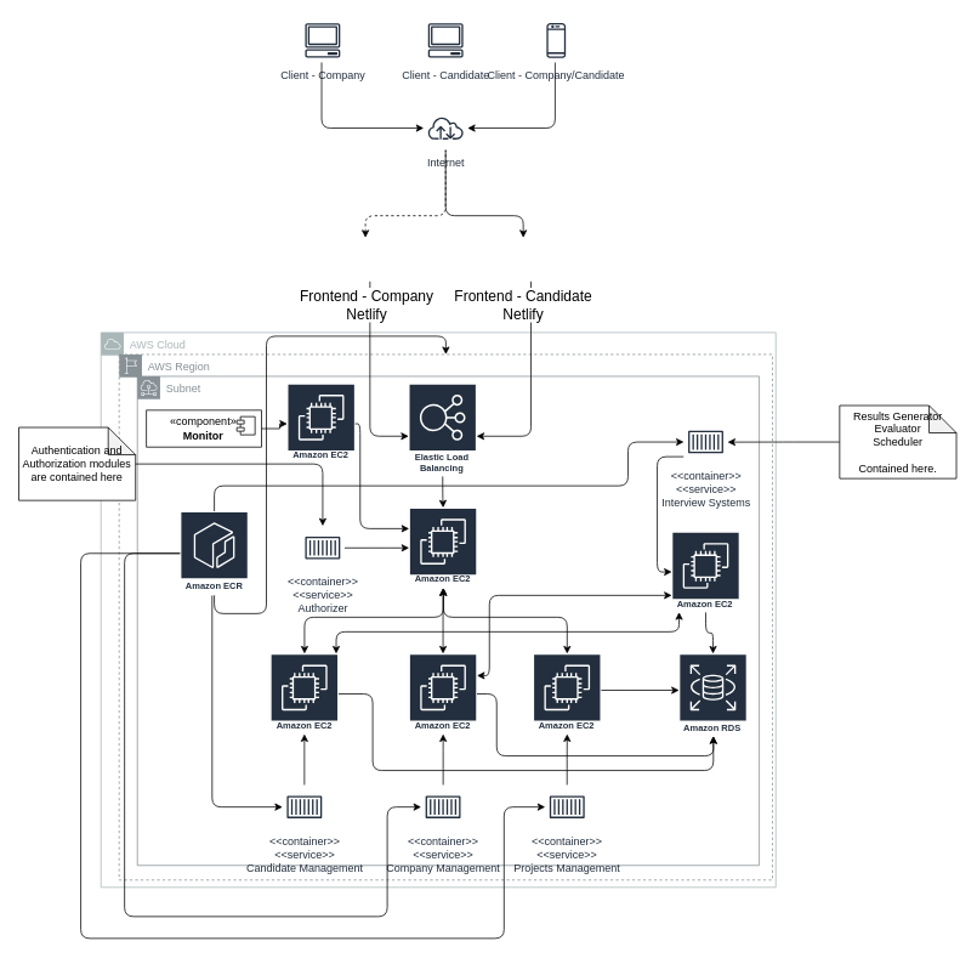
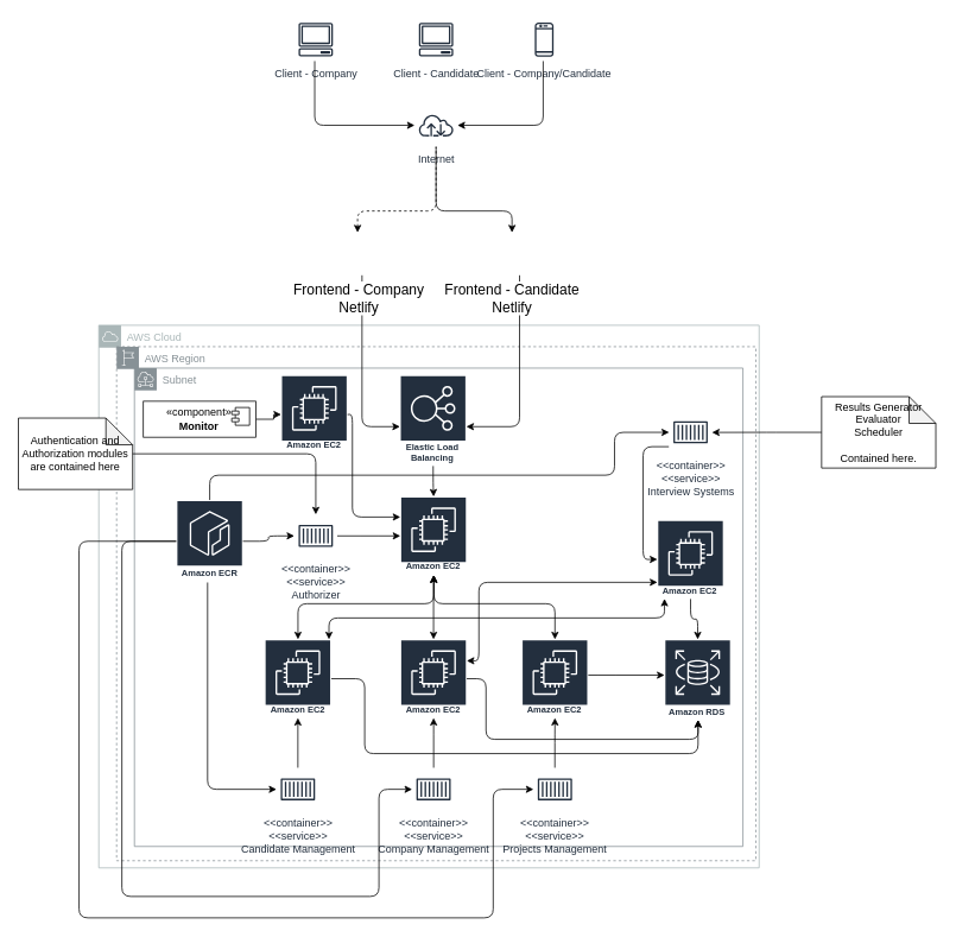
- <mxCell id="56" style="edgeStyle=orthogonalEdgeStyle;rounded=1;orthogonalLoop=1;jettySize=auto;html=1;" parent="2" source="43" target="5" edge="1"><mxGeometry relative="1" as="geometry" /></mxCell>
+ <mxCell id="56" style="edgeStyle=orthogonalEdgeStyle;rounded=1;orthogonalLoop=1;jettySize=auto;html=1;" parent="2" source="43" target="53" edge="1"><mxGeometry relative="1" as="geometry" /></mxCell>
